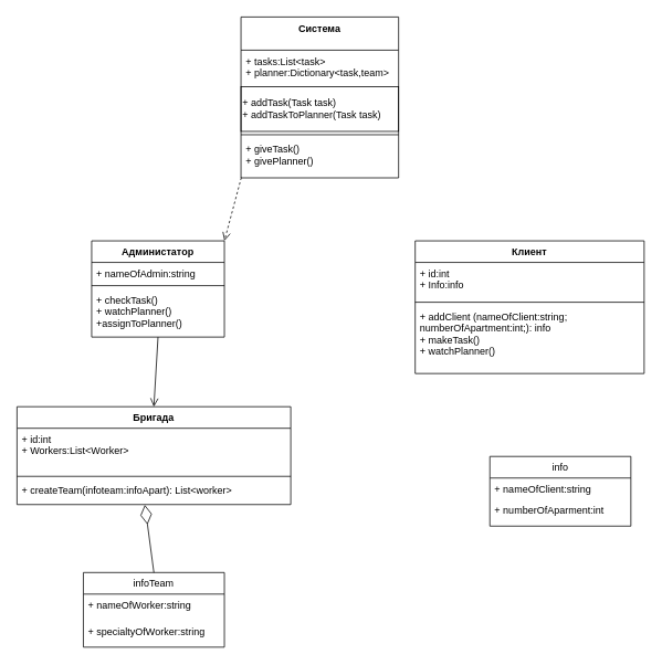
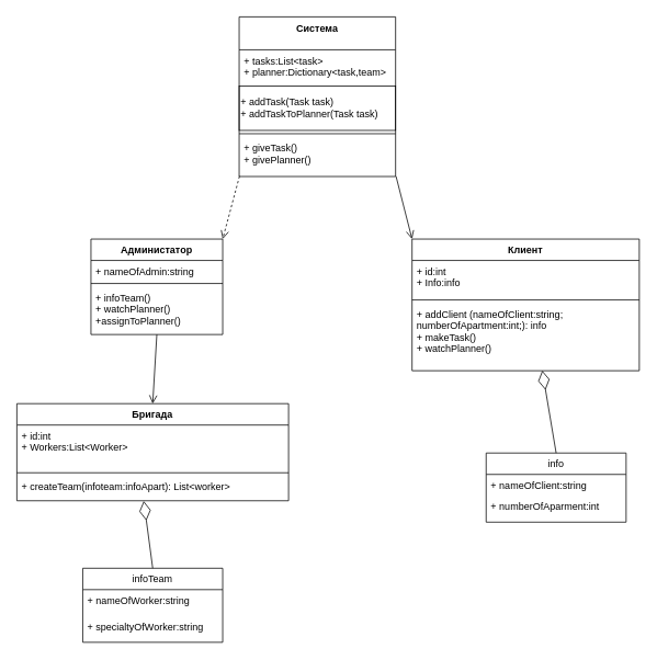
+ <mxCell id="26" value="" style="endArrow=open;startArrow=none;endFill=0;startFill=0;endSize=8;html=1;verticalAlign=bottom;labelBackgroundColor=none;strokeWidth=1;rounded=0;exitX=1.003;exitY=0.997;exitDx=0;exitDy=0;exitPerimeter=0;entryX=0;entryY=0;entryDx=0;entryDy=0;" parent="1" source="10" target="2" edge="1"><mxGeometry width="160" relative="1" as="geometry"><mxPoint x="416.16" y="330.004" as="sourcePoint" /><mxPoint x="371.84" y="354.34" as="targetPoint" /></mxGeometry></mxCell>
- <mxCell id="14" value="+ checkTask()&#10;+ watchPlanner()&#10;+assignToPlanner() " style="text;strokeColor=none;fillColor=none;align=left;verticalAlign=top;spacingLeft=4;spacingRight=4;overflow=hidden;rotatable=0;points=[[0,0.5],[1,0.5]];portConstraint=eastwest;" parent="11" vertex="1"><mxGeometry y="58" width="160" height="58" as="geometry" /></mxCell>
+ <mxCell id="14" value="+ infoTeam()&#10;+ watchPlanner()&#10;+assignToPlanner() " style="text;strokeColor=none;fillColor=none;align=left;verticalAlign=top;spacingLeft=4;spacingRight=4;overflow=hidden;rotatable=0;points=[[0,0.5],[1,0.5]];portConstraint=eastwest;" parent="11" vertex="1"><mxGeometry y="58" width="160" height="58" as="geometry" /></mxCell>
+ <mxCell id="27" value="" style="endArrow=none;startArrow=diamondThin;endFill=0;startFill=0;html=1;verticalAlign=bottom;labelBackgroundColor=none;strokeWidth=1;startSize=21;endSize=8;rounded=0;exitX=0.573;exitY=0.997;exitDx=0;exitDy=0;exitPerimeter=0;entryX=0.5;entryY=0;entryDx=0;entryDy=0;" parent="1" source="5" target="19" edge="1"><mxGeometry width="160" relative="1" as="geometry"><mxPoint x="616" y="548.33" as="sourcePoint" /><mxPoint x="776" y="548.33" as="targetPoint" /></mxGeometry></mxCell>
